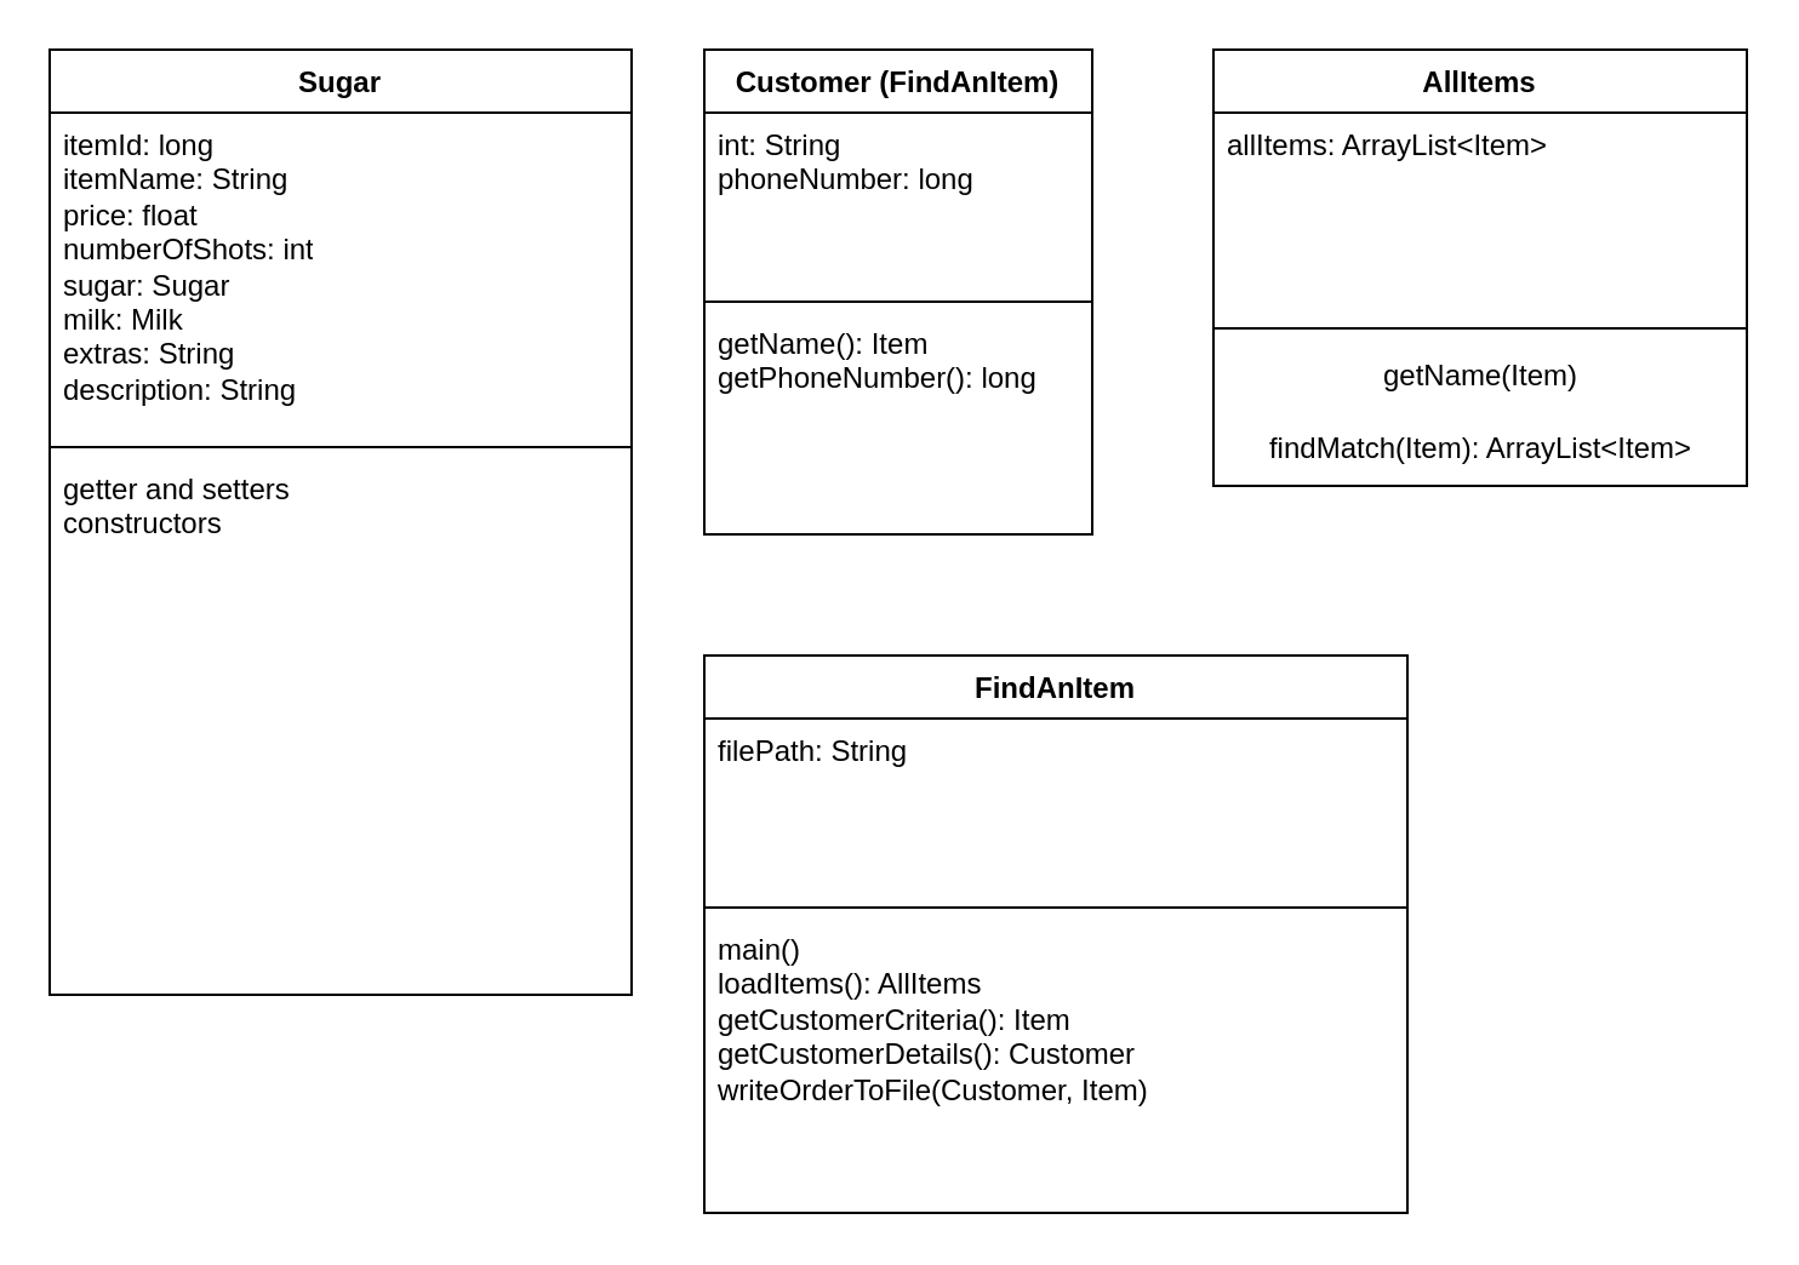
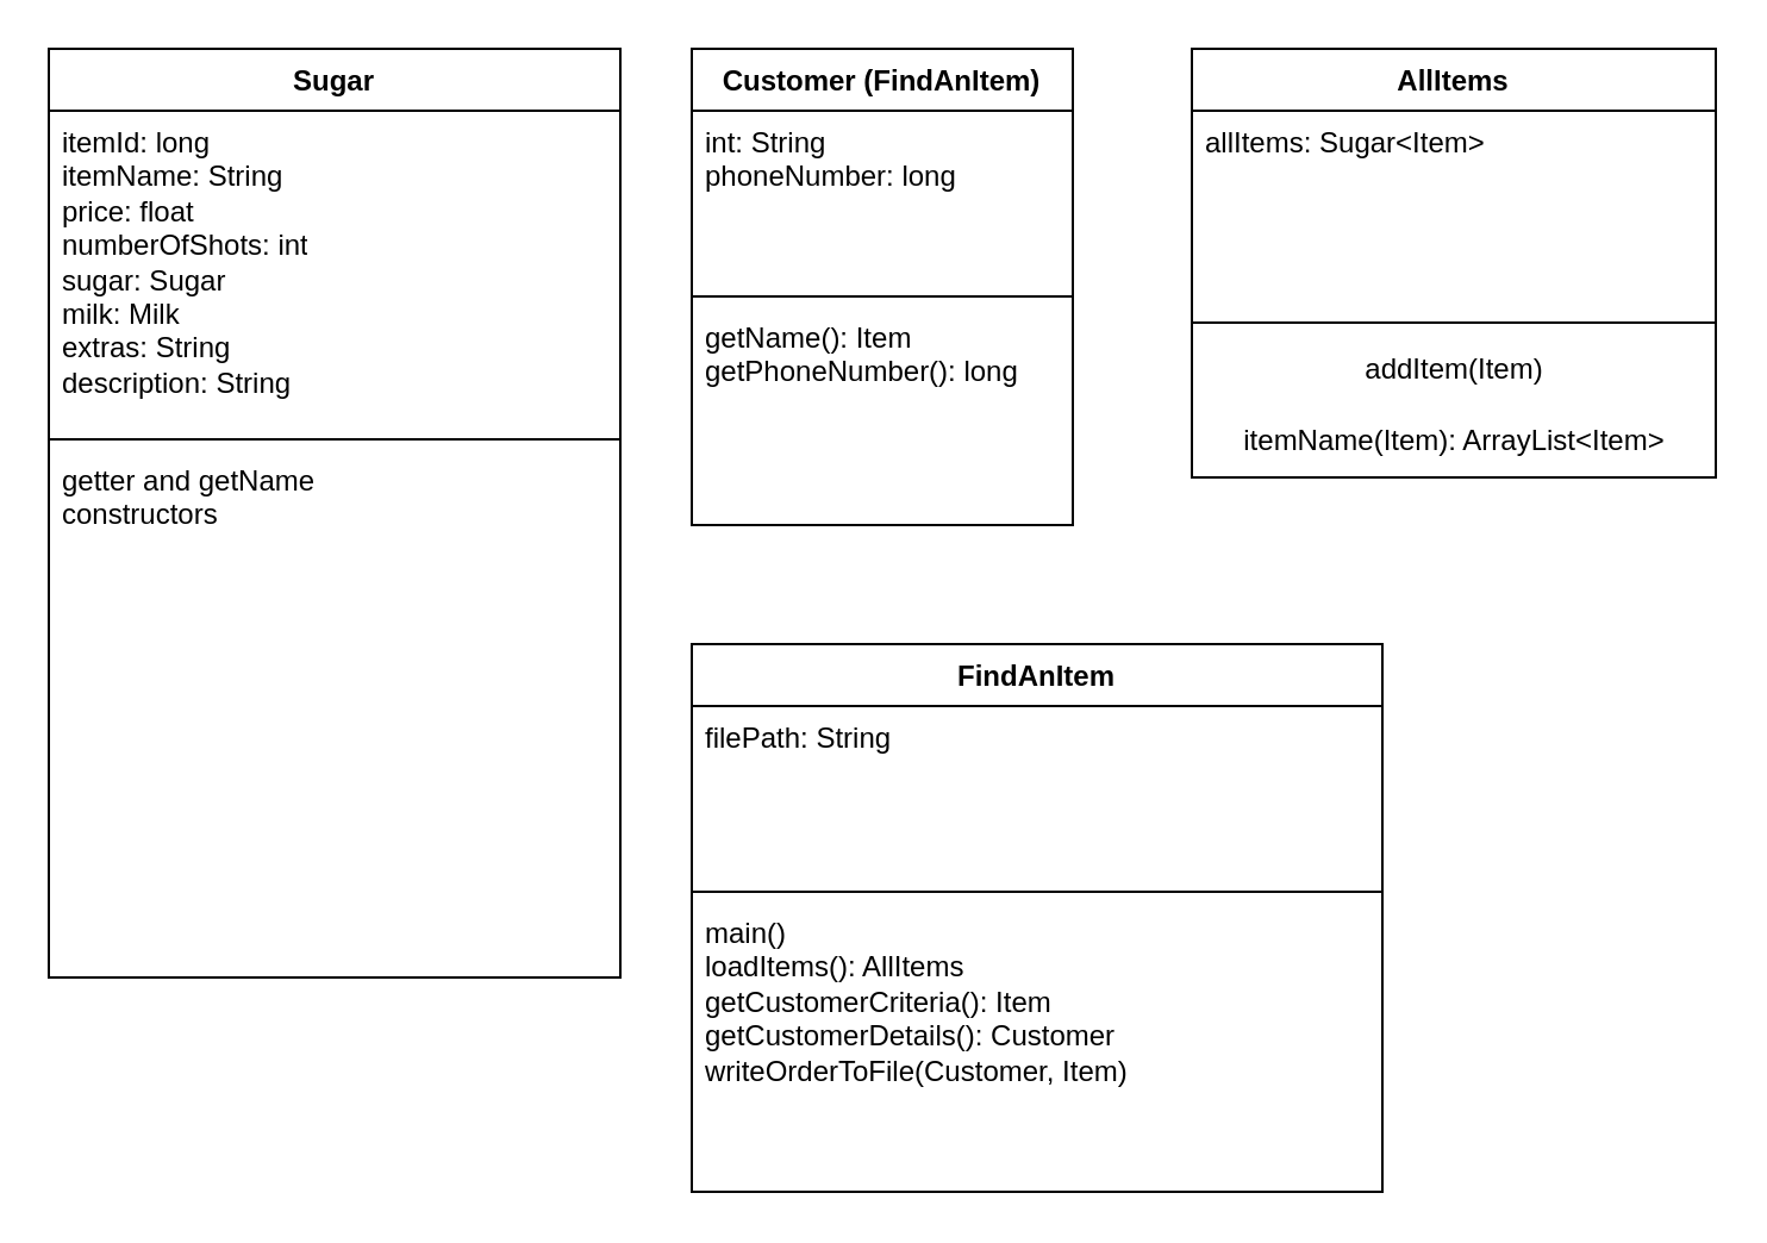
- <mxCell id="15" value="&lt;div&gt;&lt;div&gt;allItems: ArrayList&amp;lt;Item&amp;gt;&lt;/div&gt;&lt;/div&gt;" style="text;strokeColor=none;fillColor=none;align=left;verticalAlign=top;spacingLeft=4;spacingRight=4;overflow=hidden;rotatable=0;points=[[0,0.5],[1,0.5]];portConstraint=eastwest;whiteSpace=wrap;html=1;" parent="14" vertex="1"><mxGeometry y="26" width="220" height="84" as="geometry" /></mxCell>
+ <mxCell id="15" value="&lt;div&gt;&lt;div&gt;allItems: Sugar&amp;lt;Item&amp;gt;&lt;/div&gt;&lt;/div&gt;" style="text;strokeColor=none;fillColor=none;align=left;verticalAlign=top;spacingLeft=4;spacingRight=4;overflow=hidden;rotatable=0;points=[[0,0.5],[1,0.5]];portConstraint=eastwest;whiteSpace=wrap;html=1;" parent="14" vertex="1"><mxGeometry y="26" width="220" height="84" as="geometry" /></mxCell>
- <mxCell id="17" value="getName(Item)" style="text;html=1;align=center;verticalAlign=middle;resizable=0;points=[];autosize=1;strokeColor=none;fillColor=none;" parent="14" vertex="1"><mxGeometry y="120" width="220" height="30" as="geometry" /></mxCell>
+ <mxCell id="17" value="addItem(Item)" style="text;html=1;align=center;verticalAlign=middle;resizable=0;points=[];autosize=1;strokeColor=none;fillColor=none;" parent="14" vertex="1"><mxGeometry y="120" width="220" height="30" as="geometry" /></mxCell>
- <mxCell id="18" value="findMatch(Item): ArrayList&amp;lt;Item&amp;gt;" style="text;html=1;align=center;verticalAlign=middle;resizable=0;points=[];autosize=1;strokeColor=none;fillColor=none;" parent="14" vertex="1"><mxGeometry y="150" width="220" height="30" as="geometry" /></mxCell>
+ <mxCell id="18" value="itemName(Item): ArrayList&amp;lt;Item&amp;gt;" style="text;html=1;align=center;verticalAlign=middle;resizable=0;points=[];autosize=1;strokeColor=none;fillColor=none;" parent="14" vertex="1"><mxGeometry y="150" width="220" height="30" as="geometry" /></mxCell>
- <mxCell id="5" value="getter and setters&lt;br&gt;constructors" style="text;strokeColor=none;fillColor=none;align=left;verticalAlign=top;spacingLeft=4;spacingRight=4;overflow=hidden;rotatable=0;points=[[0,0.5],[1,0.5]];portConstraint=eastwest;whiteSpace=wrap;html=1;" parent="2" vertex="1"><mxGeometry y="168" width="240" height="222" as="geometry" /></mxCell>
+ <mxCell id="5" value="getter and getName&lt;br&gt;constructors" style="text;strokeColor=none;fillColor=none;align=left;verticalAlign=top;spacingLeft=4;spacingRight=4;overflow=hidden;rotatable=0;points=[[0,0.5],[1,0.5]];portConstraint=eastwest;whiteSpace=wrap;html=1;" parent="2" vertex="1"><mxGeometry y="168" width="240" height="222" as="geometry" /></mxCell>
